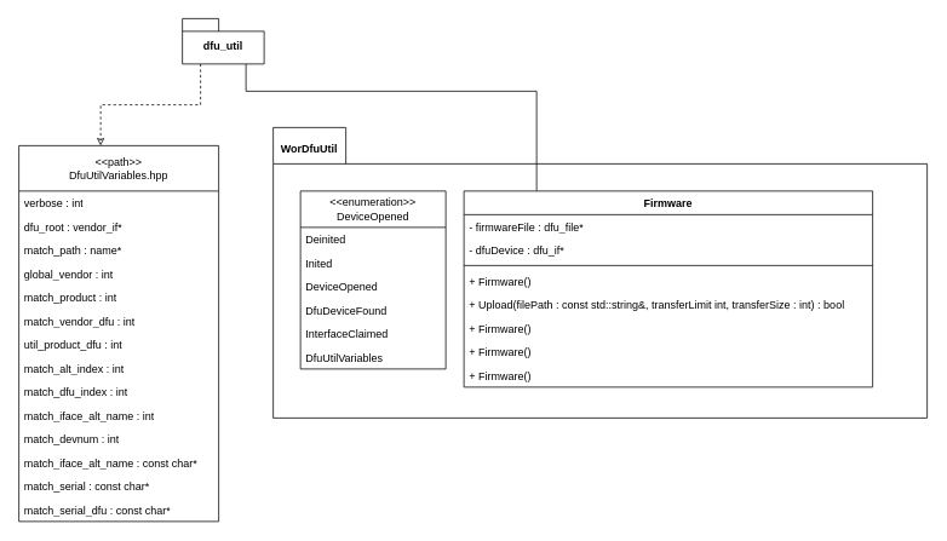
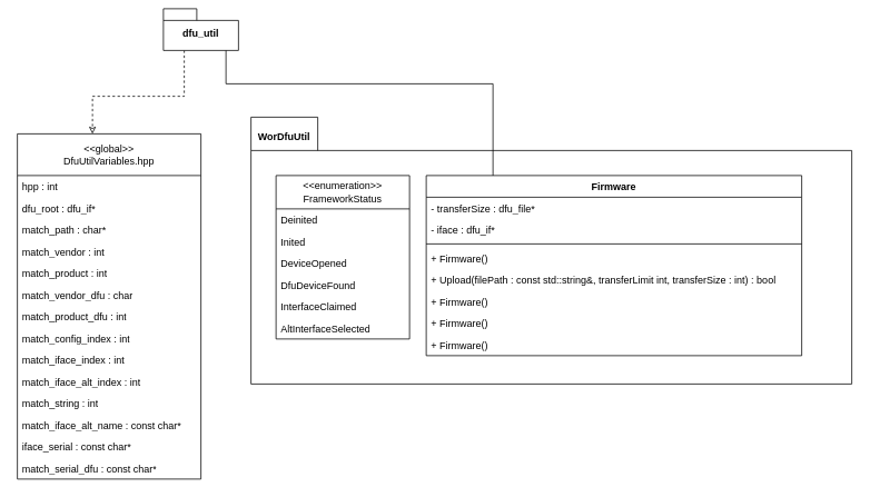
- <mxCell id="19" value="dfu_util" style="shape=folder;fontStyle=1;spacingTop=10;tabWidth=40;tabHeight=14;tabPosition=left;html=1;whiteSpace=wrap;" vertex="1" parent="1"><mxGeometry x="200" y="20" width="90" height="50" as="geometry" /></mxCell>
+ <mxCell id="19" value="dfu_util" style="shape=folder;fontStyle=1;spacingTop=10;tabWidth=40;tabHeight=14;tabPosition=left;html=1;whiteSpace=wrap;" vertex="1" parent="1"><mxGeometry x="195" y="10" width="90" height="50" as="geometry" /></mxCell>
- <mxCell id="3" value="&amp;lt;&amp;lt;path&amp;gt;&amp;gt;&lt;br&gt;DfuUtilVariables.hpp" style="swimlane;fontStyle=0;childLayout=stackLayout;horizontal=1;startSize=50;fillColor=none;horizontalStack=0;resizeParent=1;resizeParentMax=0;resizeLast=0;collapsible=1;marginBottom=0;whiteSpace=wrap;html=1;" vertex="1" parent="1"><mxGeometry x="20" y="160" width="220" height="414" as="geometry" /></mxCell>
+ <mxCell id="3" value="&amp;lt;&amp;lt;global&amp;gt;&amp;gt;&lt;br&gt;DfuUtilVariables.hpp" style="swimlane;fontStyle=0;childLayout=stackLayout;horizontal=1;startSize=50;fillColor=none;horizontalStack=0;resizeParent=1;resizeParentMax=0;resizeLast=0;collapsible=1;marginBottom=0;whiteSpace=wrap;html=1;" vertex="1" parent="1"><mxGeometry x="20" y="160" width="220" height="414" as="geometry" /></mxCell>
- <mxCell id="4" value="verbose : int" style="text;strokeColor=none;fillColor=none;align=left;verticalAlign=top;spacingLeft=4;spacingRight=4;overflow=hidden;rotatable=0;points=[[0,0.5],[1,0.5]];portConstraint=eastwest;whiteSpace=wrap;html=1;" vertex="1" parent="3"><mxGeometry y="50" width="220" height="26" as="geometry" /></mxCell>
+ <mxCell id="4" value="hpp : int" style="text;strokeColor=none;fillColor=none;align=left;verticalAlign=top;spacingLeft=4;spacingRight=4;overflow=hidden;rotatable=0;points=[[0,0.5],[1,0.5]];portConstraint=eastwest;whiteSpace=wrap;html=1;" vertex="1" parent="3"><mxGeometry y="50" width="220" height="26" as="geometry" /></mxCell>
- <mxCell id="20" value="&amp;lt;&amp;lt;enumeration&amp;gt;&amp;gt;&lt;br&gt;DeviceOpened" style="swimlane;fontStyle=0;childLayout=stackLayout;horizontal=1;startSize=40;fillColor=none;horizontalStack=0;resizeParent=1;resizeParentMax=0;resizeLast=0;collapsible=1;marginBottom=0;whiteSpace=wrap;html=1;" vertex="1" parent="1"><mxGeometry x="330" y="210" width="160" height="196" as="geometry" /></mxCell>
+ <mxCell id="20" value="&amp;lt;&amp;lt;enumeration&amp;gt;&amp;gt;&lt;br&gt;FrameworkStatus" style="swimlane;fontStyle=0;childLayout=stackLayout;horizontal=1;startSize=40;fillColor=none;horizontalStack=0;resizeParent=1;resizeParentMax=0;resizeLast=0;collapsible=1;marginBottom=0;whiteSpace=wrap;html=1;" vertex="1" parent="1"><mxGeometry x="330" y="210" width="160" height="196" as="geometry" /></mxCell>
- <mxCell id="5" value="dfu_root : vendor_if*" style="text;strokeColor=none;fillColor=none;align=left;verticalAlign=top;spacingLeft=4;spacingRight=4;overflow=hidden;rotatable=0;points=[[0,0.5],[1,0.5]];portConstraint=eastwest;whiteSpace=wrap;html=1;" vertex="1" parent="3"><mxGeometry y="76" width="220" height="26" as="geometry" /></mxCell>
+ <mxCell id="5" value="dfu_root : dfu_if*" style="text;strokeColor=none;fillColor=none;align=left;verticalAlign=top;spacingLeft=4;spacingRight=4;overflow=hidden;rotatable=0;points=[[0,0.5],[1,0.5]];portConstraint=eastwest;whiteSpace=wrap;html=1;" vertex="1" parent="3"><mxGeometry y="76" width="220" height="26" as="geometry" /></mxCell>
- <mxCell id="29" value="- firmwareFile : dfu_file*" style="text;strokeColor=none;fillColor=none;align=left;verticalAlign=top;spacingLeft=4;spacingRight=4;overflow=hidden;rotatable=0;points=[[0,0.5],[1,0.5]];portConstraint=eastwest;whiteSpace=wrap;html=1;" vertex="1" parent="28"><mxGeometry y="26" width="450" height="26" as="geometry" /></mxCell>
+ <mxCell id="29" value="- transferSize : dfu_file*" style="text;strokeColor=none;fillColor=none;align=left;verticalAlign=top;spacingLeft=4;spacingRight=4;overflow=hidden;rotatable=0;points=[[0,0.5],[1,0.5]];portConstraint=eastwest;whiteSpace=wrap;html=1;" vertex="1" parent="28"><mxGeometry y="26" width="450" height="26" as="geometry" /></mxCell>
- <mxCell id="6" value="match_path : name*" style="text;strokeColor=none;fillColor=none;align=left;verticalAlign=top;spacingLeft=4;spacingRight=4;overflow=hidden;rotatable=0;points=[[0,0.5],[1,0.5]];portConstraint=eastwest;whiteSpace=wrap;html=1;" vertex="1" parent="3"><mxGeometry y="102" width="220" height="26" as="geometry" /></mxCell>
+ <mxCell id="6" value="match_path : char*" style="text;strokeColor=none;fillColor=none;align=left;verticalAlign=top;spacingLeft=4;spacingRight=4;overflow=hidden;rotatable=0;points=[[0,0.5],[1,0.5]];portConstraint=eastwest;whiteSpace=wrap;html=1;" vertex="1" parent="3"><mxGeometry y="102" width="220" height="26" as="geometry" /></mxCell>
- <mxCell id="30" value="- dfuDevice : dfu_if*" style="text;strokeColor=none;fillColor=none;align=left;verticalAlign=top;spacingLeft=4;spacingRight=4;overflow=hidden;rotatable=0;points=[[0,0.5],[1,0.5]];portConstraint=eastwest;whiteSpace=wrap;html=1;" vertex="1" parent="28"><mxGeometry y="52" width="450" height="26" as="geometry" /></mxCell>
+ <mxCell id="30" value="- iface : dfu_if*" style="text;strokeColor=none;fillColor=none;align=left;verticalAlign=top;spacingLeft=4;spacingRight=4;overflow=hidden;rotatable=0;points=[[0,0.5],[1,0.5]];portConstraint=eastwest;whiteSpace=wrap;html=1;" vertex="1" parent="28"><mxGeometry y="52" width="450" height="26" as="geometry" /></mxCell>
- <mxCell id="7" value="global_vendor : int" style="text;strokeColor=none;fillColor=none;align=left;verticalAlign=top;spacingLeft=4;spacingRight=4;overflow=hidden;rotatable=0;points=[[0,0.5],[1,0.5]];portConstraint=eastwest;whiteSpace=wrap;html=1;" vertex="1" parent="3"><mxGeometry y="128" width="220" height="26" as="geometry" /></mxCell>
+ <mxCell id="7" value="match_vendor : int" style="text;strokeColor=none;fillColor=none;align=left;verticalAlign=top;spacingLeft=4;spacingRight=4;overflow=hidden;rotatable=0;points=[[0,0.5],[1,0.5]];portConstraint=eastwest;whiteSpace=wrap;html=1;" vertex="1" parent="3"><mxGeometry y="128" width="220" height="26" as="geometry" /></mxCell>
- <mxCell id="9" value="match_vendor_dfu : int" style="text;strokeColor=none;fillColor=none;align=left;verticalAlign=top;spacingLeft=4;spacingRight=4;overflow=hidden;rotatable=0;points=[[0,0.5],[1,0.5]];portConstraint=eastwest;whiteSpace=wrap;html=1;" vertex="1" parent="3"><mxGeometry y="180" width="220" height="26" as="geometry" /></mxCell>
+ <mxCell id="9" value="match_vendor_dfu : char" style="text;strokeColor=none;fillColor=none;align=left;verticalAlign=top;spacingLeft=4;spacingRight=4;overflow=hidden;rotatable=0;points=[[0,0.5],[1,0.5]];portConstraint=eastwest;whiteSpace=wrap;html=1;" vertex="1" parent="3"><mxGeometry y="180" width="220" height="26" as="geometry" /></mxCell>
- <mxCell id="10" value="util_product_dfu : int" style="text;strokeColor=none;fillColor=none;align=left;verticalAlign=top;spacingLeft=4;spacingRight=4;overflow=hidden;rotatable=0;points=[[0,0.5],[1,0.5]];portConstraint=eastwest;whiteSpace=wrap;html=1;" vertex="1" parent="3"><mxGeometry y="206" width="220" height="26" as="geometry" /></mxCell>
+ <mxCell id="10" value="match_product_dfu : int" style="text;strokeColor=none;fillColor=none;align=left;verticalAlign=top;spacingLeft=4;spacingRight=4;overflow=hidden;rotatable=0;points=[[0,0.5],[1,0.5]];portConstraint=eastwest;whiteSpace=wrap;html=1;" vertex="1" parent="3"><mxGeometry y="206" width="220" height="26" as="geometry" /></mxCell>
- <mxCell id="26" value="DfuUtilVariables" style="text;strokeColor=none;fillColor=none;align=left;verticalAlign=top;spacingLeft=4;spacingRight=4;overflow=hidden;rotatable=0;points=[[0,0.5],[1,0.5]];portConstraint=eastwest;whiteSpace=wrap;html=1;" vertex="1" parent="20"><mxGeometry y="170" width="160" height="26" as="geometry" /></mxCell>
+ <mxCell id="26" value="AltInterfaceSelected" style="text;strokeColor=none;fillColor=none;align=left;verticalAlign=top;spacingLeft=4;spacingRight=4;overflow=hidden;rotatable=0;points=[[0,0.5],[1,0.5]];portConstraint=eastwest;whiteSpace=wrap;html=1;" vertex="1" parent="20"><mxGeometry y="170" width="160" height="26" as="geometry" /></mxCell>
- <mxCell id="11" value="match_alt_index : int" style="text;strokeColor=none;fillColor=none;align=left;verticalAlign=top;spacingLeft=4;spacingRight=4;overflow=hidden;rotatable=0;points=[[0,0.5],[1,0.5]];portConstraint=eastwest;whiteSpace=wrap;html=1;" vertex="1" parent="3"><mxGeometry y="232" width="220" height="26" as="geometry" /></mxCell>
+ <mxCell id="11" value="match_config_index : int" style="text;strokeColor=none;fillColor=none;align=left;verticalAlign=top;spacingLeft=4;spacingRight=4;overflow=hidden;rotatable=0;points=[[0,0.5],[1,0.5]];portConstraint=eastwest;whiteSpace=wrap;html=1;" vertex="1" parent="3"><mxGeometry y="232" width="220" height="26" as="geometry" /></mxCell>
- <mxCell id="12" value="match_dfu_index : int" style="text;strokeColor=none;fillColor=none;align=left;verticalAlign=top;spacingLeft=4;spacingRight=4;overflow=hidden;rotatable=0;points=[[0,0.5],[1,0.5]];portConstraint=eastwest;whiteSpace=wrap;html=1;" vertex="1" parent="3"><mxGeometry y="258" width="220" height="26" as="geometry" /></mxCell>
+ <mxCell id="12" value="match_iface_index : int" style="text;strokeColor=none;fillColor=none;align=left;verticalAlign=top;spacingLeft=4;spacingRight=4;overflow=hidden;rotatable=0;points=[[0,0.5],[1,0.5]];portConstraint=eastwest;whiteSpace=wrap;html=1;" vertex="1" parent="3"><mxGeometry y="258" width="220" height="26" as="geometry" /></mxCell>
- <mxCell id="13" value="match_iface_alt_name : int" style="text;strokeColor=none;fillColor=none;align=left;verticalAlign=top;spacingLeft=4;spacingRight=4;overflow=hidden;rotatable=0;points=[[0,0.5],[1,0.5]];portConstraint=eastwest;whiteSpace=wrap;html=1;" vertex="1" parent="3"><mxGeometry y="284" width="220" height="26" as="geometry" /></mxCell>
+ <mxCell id="13" value="match_iface_alt_index : int" style="text;strokeColor=none;fillColor=none;align=left;verticalAlign=top;spacingLeft=4;spacingRight=4;overflow=hidden;rotatable=0;points=[[0,0.5],[1,0.5]];portConstraint=eastwest;whiteSpace=wrap;html=1;" vertex="1" parent="3"><mxGeometry y="284" width="220" height="26" as="geometry" /></mxCell>
- <mxCell id="14" value="match_devnum : int" style="text;strokeColor=none;fillColor=none;align=left;verticalAlign=top;spacingLeft=4;spacingRight=4;overflow=hidden;rotatable=0;points=[[0,0.5],[1,0.5]];portConstraint=eastwest;whiteSpace=wrap;html=1;" vertex="1" parent="3"><mxGeometry y="310" width="220" height="26" as="geometry" /></mxCell>
+ <mxCell id="14" value="match_string : int" style="text;strokeColor=none;fillColor=none;align=left;verticalAlign=top;spacingLeft=4;spacingRight=4;overflow=hidden;rotatable=0;points=[[0,0.5],[1,0.5]];portConstraint=eastwest;whiteSpace=wrap;html=1;" vertex="1" parent="3"><mxGeometry y="310" width="220" height="26" as="geometry" /></mxCell>
- <mxCell id="16" value="match_serial : const char*" style="text;strokeColor=none;fillColor=none;align=left;verticalAlign=top;spacingLeft=4;spacingRight=4;overflow=hidden;rotatable=0;points=[[0,0.5],[1,0.5]];portConstraint=eastwest;whiteSpace=wrap;html=1;" vertex="1" parent="3"><mxGeometry y="362" width="220" height="26" as="geometry" /></mxCell>
+ <mxCell id="16" value="iface_serial : const char*" style="text;strokeColor=none;fillColor=none;align=left;verticalAlign=top;spacingLeft=4;spacingRight=4;overflow=hidden;rotatable=0;points=[[0,0.5],[1,0.5]];portConstraint=eastwest;whiteSpace=wrap;html=1;" vertex="1" parent="3"><mxGeometry y="362" width="220" height="26" as="geometry" /></mxCell>
